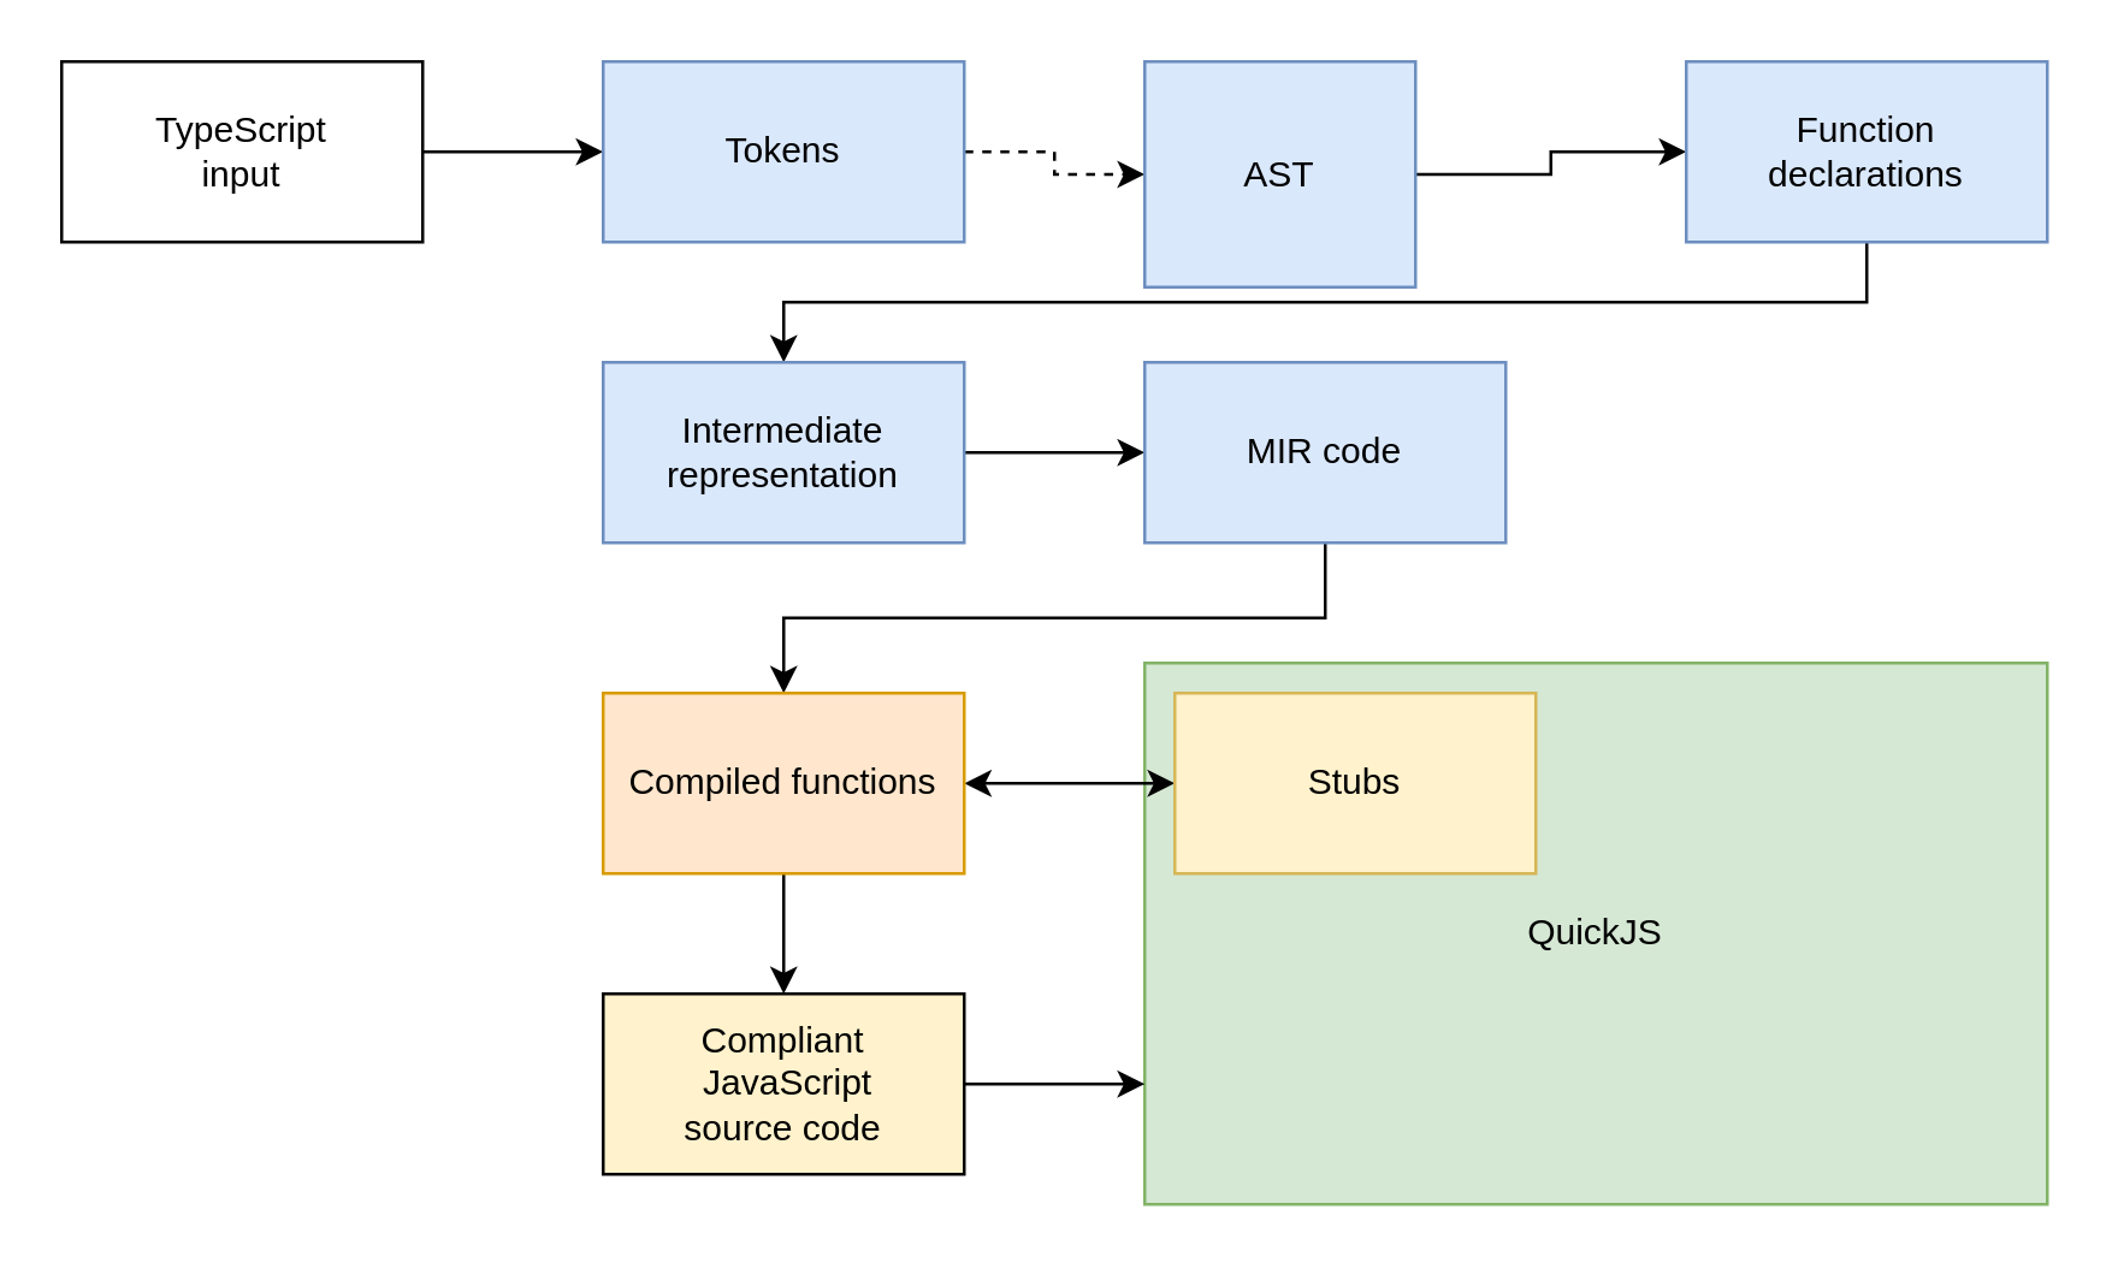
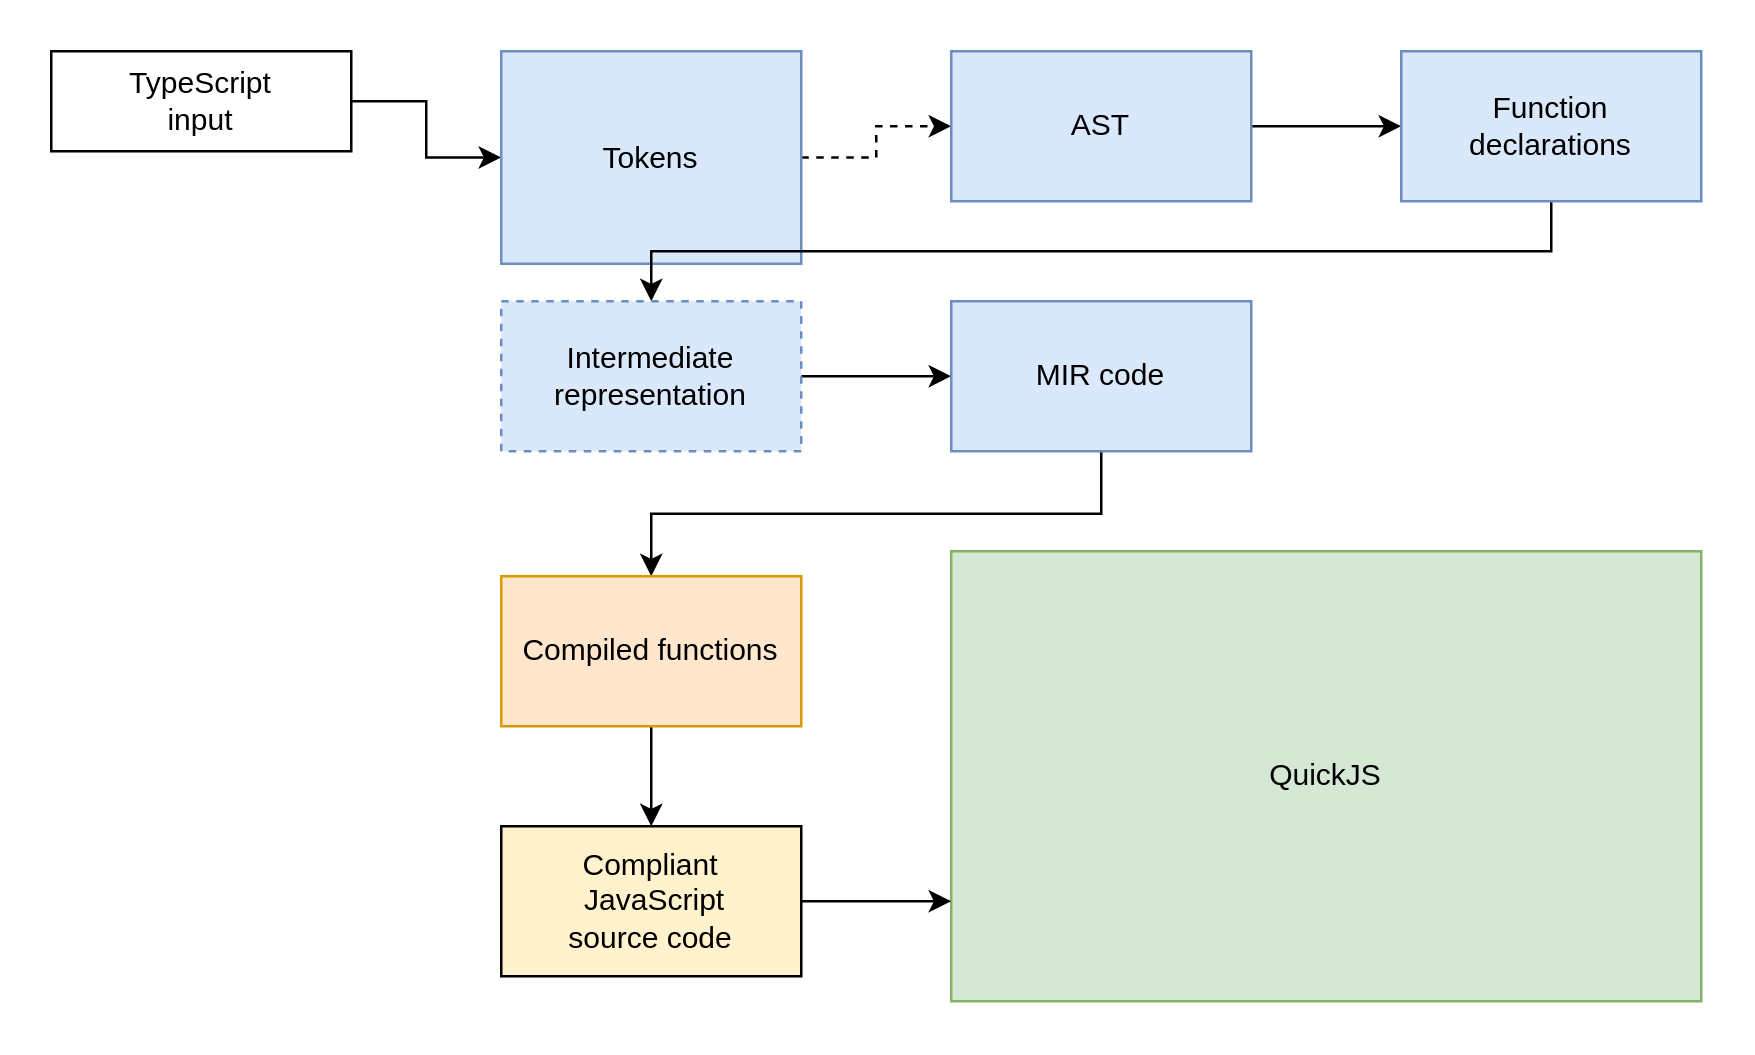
- <mxCell id="3" value="TypeScript&lt;div&gt;input&lt;/div&gt;" style="rounded=0;whiteSpace=wrap;html=1;" parent="1" vertex="1"><mxGeometry width="120" height="60" as="geometry" x="20" y="20" /></mxCell>
+ <mxCell id="3" value="TypeScript&lt;div&gt;input&lt;/div&gt;" style="rounded=0;whiteSpace=wrap;html=1;" parent="1" vertex="1"><mxGeometry x="20" y="20" width="120" height="40" as="geometry" /></mxCell>
- <mxCell id="5" value="Tokens" style="rounded=0;whiteSpace=wrap;html=1;fillColor=#dae8fc;strokeColor=#6c8ebf;" parent="1" vertex="1"><mxGeometry x="200" width="120" height="60" as="geometry" y="20" /></mxCell>
+ <mxCell id="5" value="Tokens" style="rounded=0;whiteSpace=wrap;html=1;fillColor=#dae8fc;strokeColor=#6c8ebf;" parent="1" vertex="1"><mxGeometry x="200" y="20" width="120" height="85" as="geometry" /></mxCell>
- <mxCell id="7" value="AST" style="rounded=0;whiteSpace=wrap;html=1;fillColor=#dae8fc;strokeColor=#6c8ebf;" parent="1" vertex="1"><mxGeometry x="380" y="20" width="90" height="75" as="geometry" /></mxCell>
+ <mxCell id="7" value="AST" style="rounded=0;whiteSpace=wrap;html=1;fillColor=#dae8fc;strokeColor=#6c8ebf;" parent="1" vertex="1"><mxGeometry x="380" width="120" height="60" as="geometry" y="20" /></mxCell>
- <mxCell id="11" value="Intermediate&lt;div&gt;representation&lt;/div&gt;" style="rounded=0;whiteSpace=wrap;html=1;fillColor=#dae8fc;strokeColor=#6c8ebf;" parent="1" vertex="1"><mxGeometry x="200" y="120" width="120" height="60" as="geometry" /></mxCell>
+ <mxCell id="11" value="Intermediate&lt;div&gt;representation&lt;/div&gt;" style="rounded=0;whiteSpace=wrap;html=1;fillColor=#dae8fc;strokeColor=#6c8ebf;dashed=1;" parent="1" vertex="1"><mxGeometry x="200" y="120" width="120" height="60" as="geometry" /></mxCell>
- <mxCell id="15" style="edgeStyle=orthogonalEdgeStyle;rounded=0;orthogonalLoop=1;jettySize=auto;html=1;exitX=0;exitY=0.5;exitDx=0;exitDy=0;entryX=1;entryY=0.5;entryDx=0;entryDy=0;startArrow=classic;startFill=1;" parent="1" source="16" target="20" edge="1"><mxGeometry relative="1" as="geometry"><Array as="points" /><mxPoint x="320" y="260" as="targetPoint" /></mxGeometry></mxCell>
- <mxCell id="16" value="Stubs" style="rounded=0;whiteSpace=wrap;html=1;fillColor=#fff2cc;strokeColor=#d6b656;" parent="1" vertex="1"><mxGeometry x="390" y="230" width="120" height="60" as="geometry" /></mxCell>
